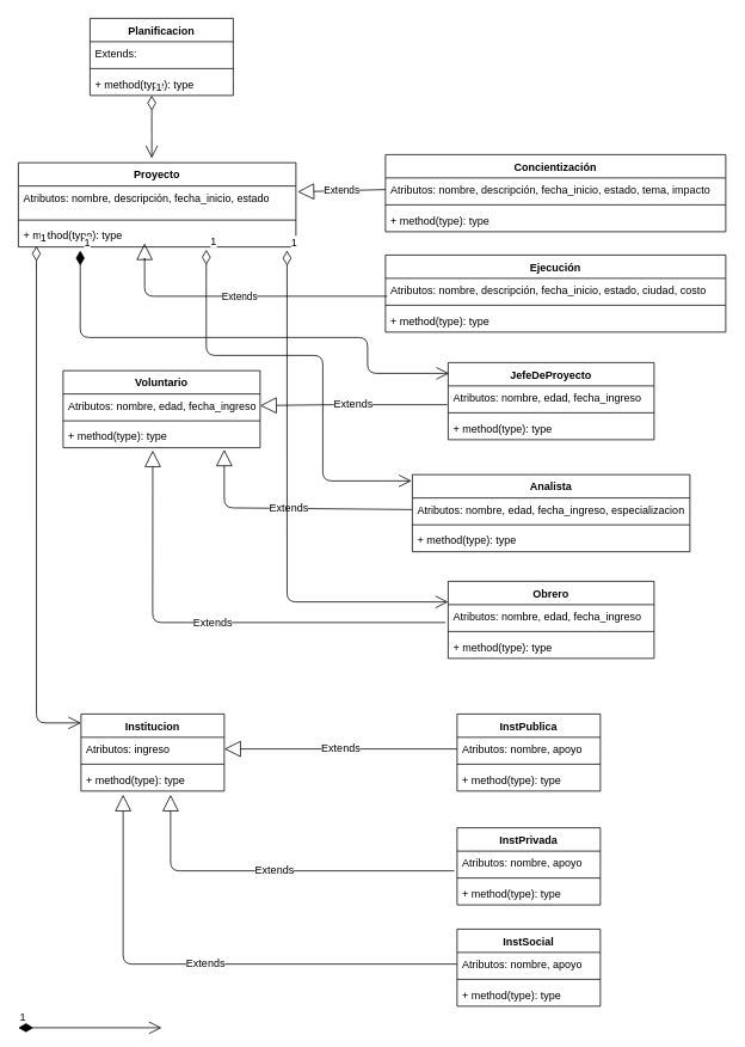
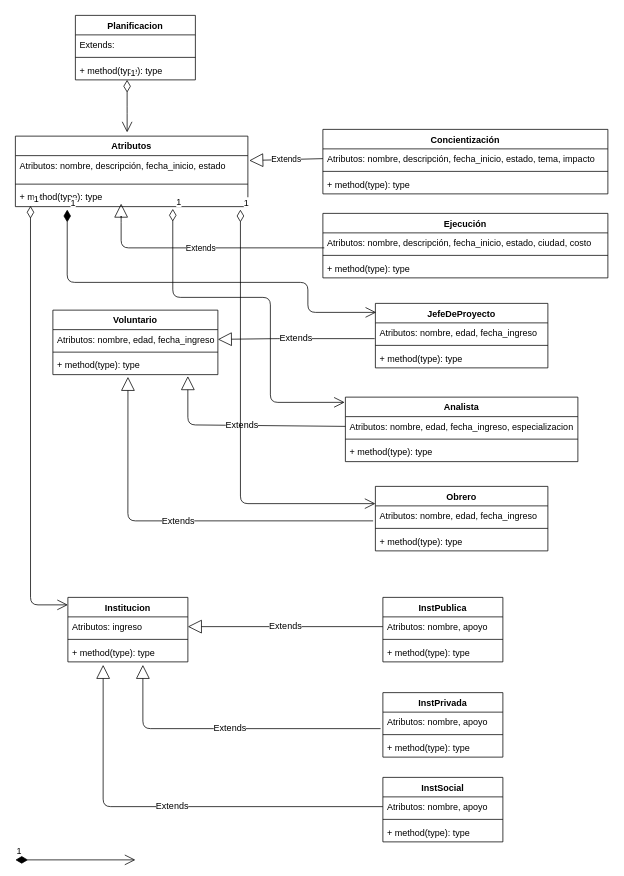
- <mxCell id="2" value="Proyecto" style="swimlane;fontStyle=1;align=center;verticalAlign=top;childLayout=stackLayout;horizontal=1;startSize=26;horizontalStack=0;resizeParent=1;resizeParentMax=0;resizeLast=0;collapsible=1;marginBottom=0;" vertex="1" parent="1"><mxGeometry x="20" y="181" width="310" height="94" as="geometry" /></mxCell>
+ <mxCell id="2" value="Atributos" style="swimlane;fontStyle=1;align=center;verticalAlign=top;childLayout=stackLayout;horizontal=1;startSize=26;horizontalStack=0;resizeParent=1;resizeParentMax=0;resizeLast=0;collapsible=1;marginBottom=0;" vertex="1" parent="1"><mxGeometry x="20" y="181" width="310" height="94" as="geometry" /></mxCell>
